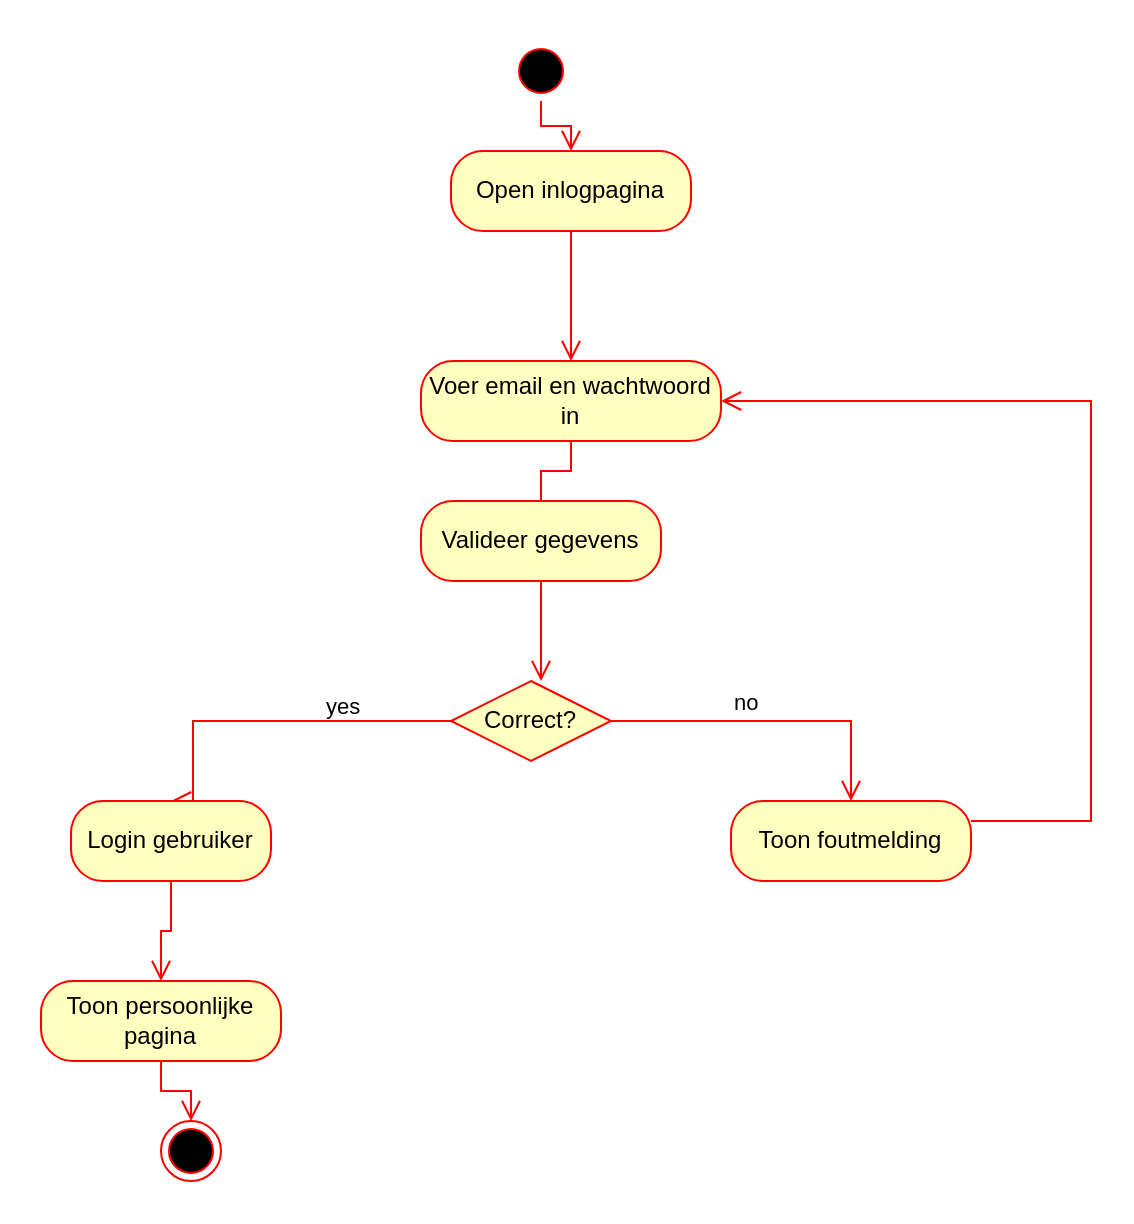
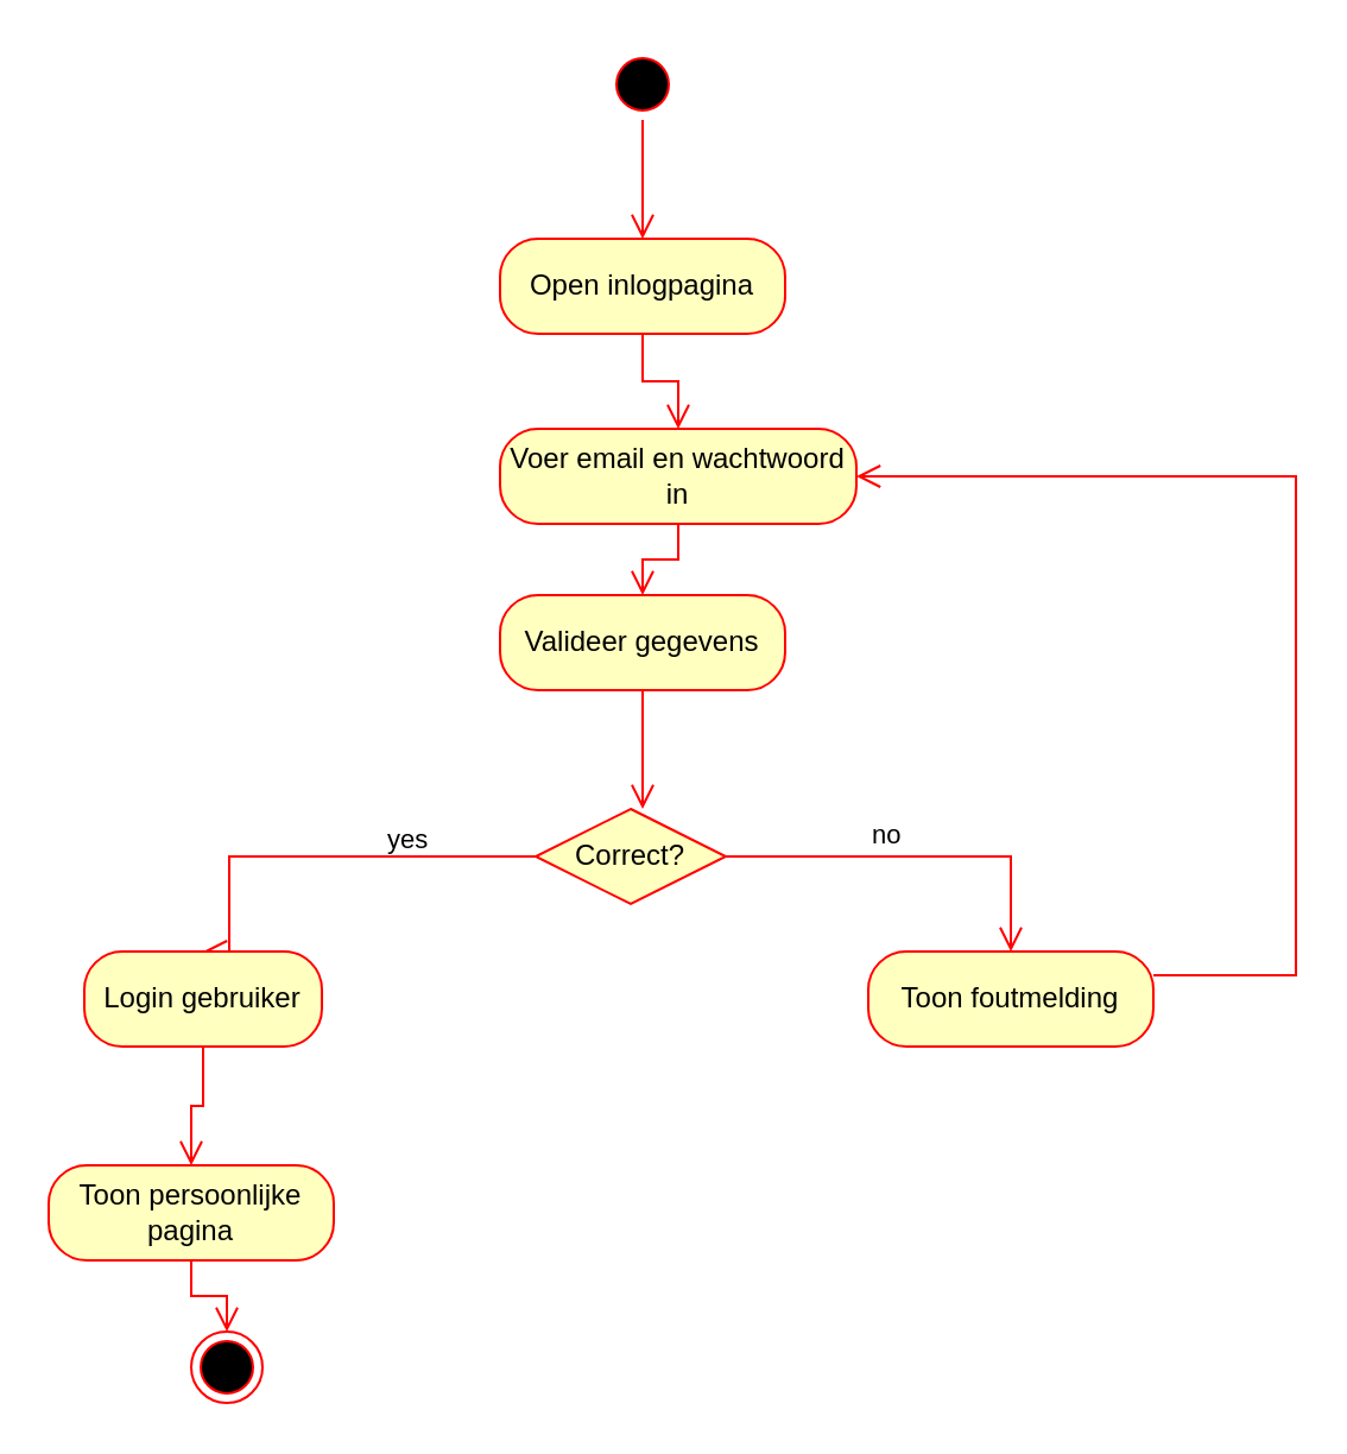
- <mxCell id="4" value="Open inlogpagina" style="rounded=1;whiteSpace=wrap;html=1;arcSize=40;fontColor=#000000;fillColor=#ffffc0;strokeColor=#ff0000;" vertex="1" parent="1"><mxGeometry x="225" y="75" width="120" height="40" as="geometry" /></mxCell>
+ <mxCell id="4" value="Open inlogpagina" style="rounded=1;whiteSpace=wrap;html=1;arcSize=40;fontColor=#000000;fillColor=#ffffc0;strokeColor=#ff0000;" vertex="1" parent="1"><mxGeometry x="210" y="100" width="120" height="40" as="geometry" /></mxCell>
- <mxCell id="7" value="" style="edgeStyle=orthogonalEdgeStyle;html=1;verticalAlign=bottom;endArrow=none;endSize=8;strokeColor=#ff0000;rounded=0;entryX=0.5;entryY=0;entryDx=0;entryDy=0;" edge="1" source="6" parent="1" target="8"><mxGeometry relative="1" as="geometry"><mxPoint x="270" y="240" as="targetPoint" /></mxGeometry></mxCell>
+ <mxCell id="7" value="" style="edgeStyle=orthogonalEdgeStyle;html=1;verticalAlign=bottom;endArrow=open;endSize=8;strokeColor=#ff0000;rounded=0;entryX=0.5;entryY=0;entryDx=0;entryDy=0;" edge="1" source="6" parent="1" target="8"><mxGeometry relative="1" as="geometry"><mxPoint x="270" y="240" as="targetPoint" /></mxGeometry></mxCell>
